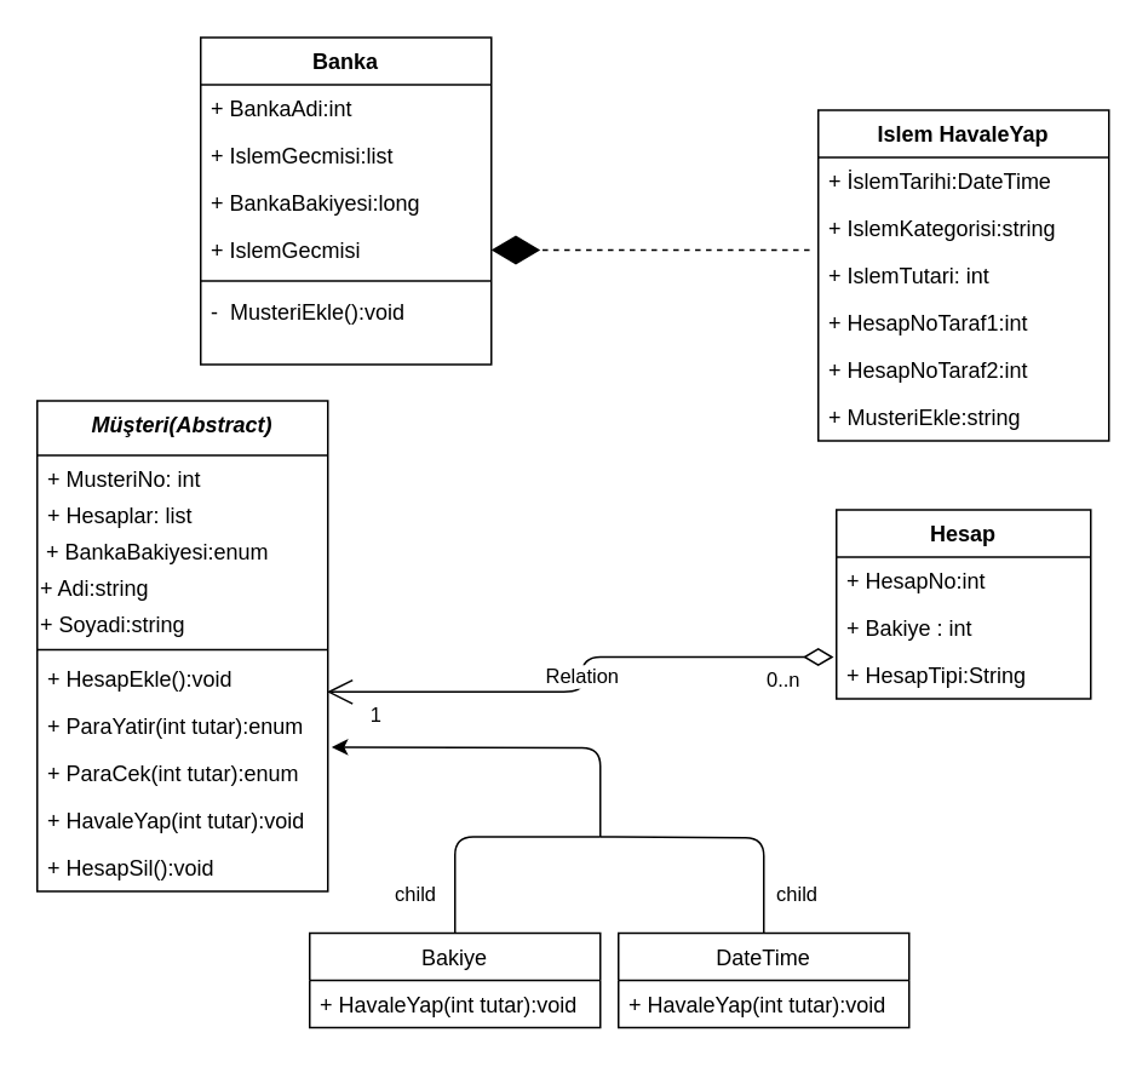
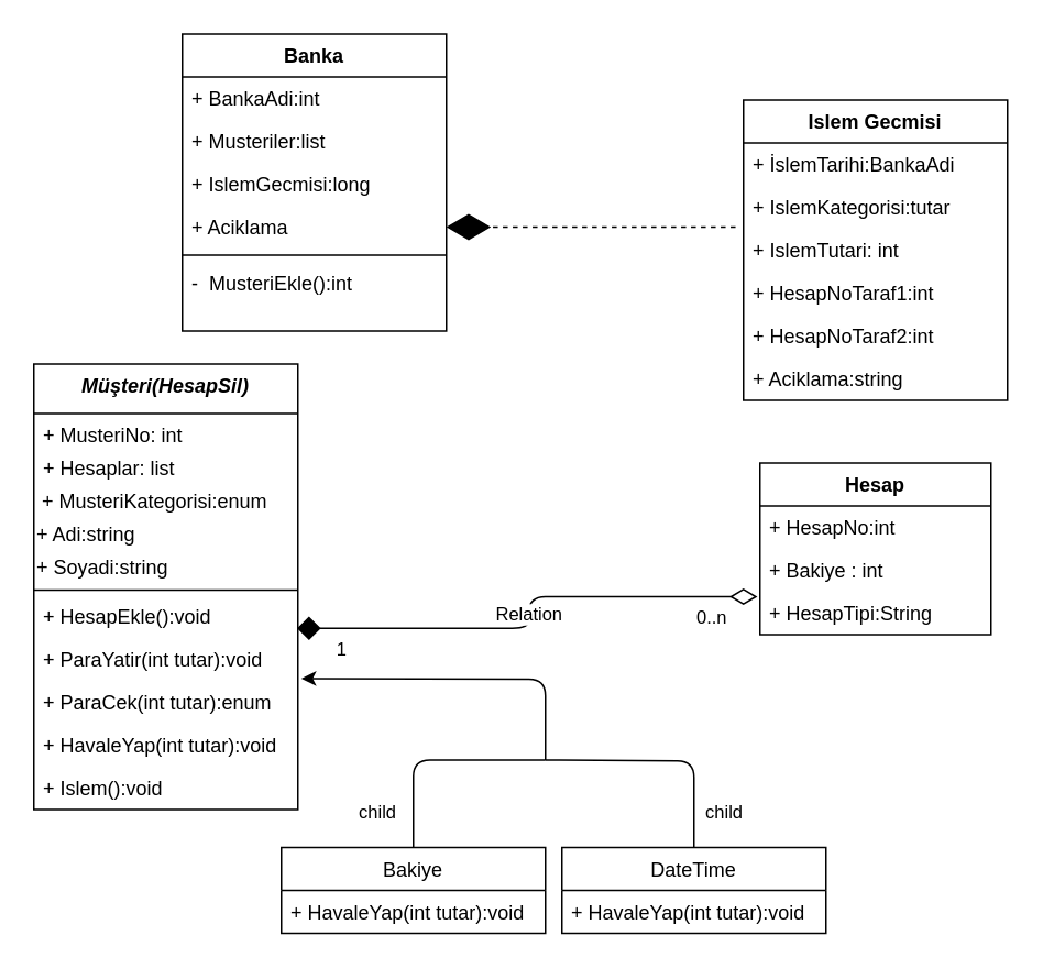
- <mxCell id="21" value="Islem HavaleYap" style="swimlane;fontStyle=1;childLayout=stackLayout;horizontal=1;startSize=26;fillColor=none;horizontalStack=0;resizeParent=1;resizeParentMax=0;resizeLast=0;collapsible=1;marginBottom=0;fontColor=#000000;" parent="1" vertex="1"><mxGeometry x="450" y="60" width="160" height="182" as="geometry" /></mxCell>
+ <mxCell id="21" value="Islem Gecmisi" style="swimlane;fontStyle=1;childLayout=stackLayout;horizontal=1;startSize=26;fillColor=none;horizontalStack=0;resizeParent=1;resizeParentMax=0;resizeLast=0;collapsible=1;marginBottom=0;fontColor=#000000;" parent="1" vertex="1"><mxGeometry x="450" y="60" width="160" height="182" as="geometry" /></mxCell>
- <mxCell id="16" value="+ IslemGecmisi:list" style="text;align=left;verticalAlign=top;spacingLeft=4;spacingRight=4;overflow=hidden;rotatable=0;points=[[0,0.5],[1,0.5]];portConstraint=eastwest;rounded=0;shadow=0;html=0;" parent="14" vertex="1"><mxGeometry y="52" width="160" height="26" as="geometry" /></mxCell>
+ <mxCell id="16" value="+ Musteriler:list" style="text;align=left;verticalAlign=top;spacingLeft=4;spacingRight=4;overflow=hidden;rotatable=0;points=[[0,0.5],[1,0.5]];portConstraint=eastwest;rounded=0;shadow=0;html=0;" parent="14" vertex="1"><mxGeometry y="52" width="160" height="26" as="geometry" /></mxCell>
- <mxCell id="22" value="+ İslemTarihi:DateTime" style="text;strokeColor=none;fillColor=none;align=left;verticalAlign=top;spacingLeft=4;spacingRight=4;overflow=hidden;rotatable=0;points=[[0,0.5],[1,0.5]];portConstraint=eastwest;" parent="21" vertex="1"><mxGeometry y="26" width="160" height="26" as="geometry" /></mxCell>
+ <mxCell id="22" value="+ İslemTarihi:BankaAdi" style="text;strokeColor=none;fillColor=none;align=left;verticalAlign=top;spacingLeft=4;spacingRight=4;overflow=hidden;rotatable=0;points=[[0,0.5],[1,0.5]];portConstraint=eastwest;" parent="21" vertex="1"><mxGeometry y="26" width="160" height="26" as="geometry" /></mxCell>
- <mxCell id="17" value="+ BankaBakiyesi:long" style="text;align=left;verticalAlign=top;spacingLeft=4;spacingRight=4;overflow=hidden;rotatable=0;points=[[0,0.5],[1,0.5]];portConstraint=eastwest;rounded=0;shadow=0;html=0;" parent="14" vertex="1"><mxGeometry y="78" width="160" height="26" as="geometry" /></mxCell>
+ <mxCell id="17" value="+ IslemGecmisi:long" style="text;align=left;verticalAlign=top;spacingLeft=4;spacingRight=4;overflow=hidden;rotatable=0;points=[[0,0.5],[1,0.5]];portConstraint=eastwest;rounded=0;shadow=0;html=0;" parent="14" vertex="1"><mxGeometry y="78" width="160" height="26" as="geometry" /></mxCell>
- <mxCell id="23" value="+ IslemKategorisi:string" style="text;strokeColor=none;fillColor=none;align=left;verticalAlign=top;spacingLeft=4;spacingRight=4;overflow=hidden;rotatable=0;points=[[0,0.5],[1,0.5]];portConstraint=eastwest;" parent="21" vertex="1"><mxGeometry y="52" width="160" height="26" as="geometry" /></mxCell>
+ <mxCell id="23" value="+ IslemKategorisi:tutar" style="text;strokeColor=none;fillColor=none;align=left;verticalAlign=top;spacingLeft=4;spacingRight=4;overflow=hidden;rotatable=0;points=[[0,0.5],[1,0.5]];portConstraint=eastwest;" parent="21" vertex="1"><mxGeometry y="52" width="160" height="26" as="geometry" /></mxCell>
- <mxCell id="18" value="+ IslemGecmisi" style="text;align=left;verticalAlign=top;spacingLeft=4;spacingRight=4;overflow=hidden;rotatable=0;points=[[0,0.5],[1,0.5]];portConstraint=eastwest;rounded=0;shadow=0;html=0;" parent="14" vertex="1"><mxGeometry y="104" width="160" height="26" as="geometry" /></mxCell>
+ <mxCell id="18" value="+ Aciklama" style="text;align=left;verticalAlign=top;spacingLeft=4;spacingRight=4;overflow=hidden;rotatable=0;points=[[0,0.5],[1,0.5]];portConstraint=eastwest;rounded=0;shadow=0;html=0;" parent="14" vertex="1"><mxGeometry y="104" width="160" height="26" as="geometry" /></mxCell>
- <mxCell id="20" value="-  MusteriEkle():void" style="text;align=left;verticalAlign=top;spacingLeft=4;spacingRight=4;overflow=hidden;rotatable=0;points=[[0,0.5],[1,0.5]];portConstraint=eastwest;" parent="14" vertex="1"><mxGeometry y="138" width="160" height="26" as="geometry" /></mxCell>
+ <mxCell id="20" value="-  MusteriEkle():int" style="text;align=left;verticalAlign=top;spacingLeft=4;spacingRight=4;overflow=hidden;rotatable=0;points=[[0,0.5],[1,0.5]];portConstraint=eastwest;" parent="14" vertex="1"><mxGeometry y="138" width="160" height="26" as="geometry" /></mxCell>
- <mxCell id="27" value="+ MusteriEkle:string" style="text;strokeColor=none;fillColor=none;align=left;verticalAlign=top;spacingLeft=4;spacingRight=4;overflow=hidden;rotatable=0;points=[[0,0.5],[1,0.5]];portConstraint=eastwest;" parent="21" vertex="1"><mxGeometry y="156" width="160" height="26" as="geometry" /></mxCell>
+ <mxCell id="27" value="+ Aciklama:string" style="text;strokeColor=none;fillColor=none;align=left;verticalAlign=top;spacingLeft=4;spacingRight=4;overflow=hidden;rotatable=0;points=[[0,0.5],[1,0.5]];portConstraint=eastwest;" parent="21" vertex="1"><mxGeometry y="156" width="160" height="26" as="geometry" /></mxCell>
- <mxCell id="2" value="Müşteri(Abstract)" style="swimlane;fontStyle=3;align=center;verticalAlign=top;childLayout=stackLayout;horizontal=1;startSize=30;horizontalStack=0;resizeParent=1;resizeLast=0;collapsible=1;marginBottom=0;rounded=0;shadow=0;strokeWidth=1;" parent="1" vertex="1"><mxGeometry x="20" y="220" width="160" height="270" as="geometry"><mxRectangle x="230" y="140" width="160" height="26" as="alternateBounds" /></mxGeometry></mxCell>
+ <mxCell id="2" value="Müşteri(HesapSil)" style="swimlane;fontStyle=3;align=center;verticalAlign=top;childLayout=stackLayout;horizontal=1;startSize=30;horizontalStack=0;resizeParent=1;resizeLast=0;collapsible=1;marginBottom=0;rounded=0;shadow=0;strokeWidth=1;" parent="1" vertex="1"><mxGeometry x="20" y="220" width="160" height="270" as="geometry"><mxRectangle x="230" y="140" width="160" height="26" as="alternateBounds" /></mxGeometry></mxCell>
- <mxCell id="5" value="&amp;nbsp;+ BankaBakiyesi:enum" style="text;html=1;align=left;verticalAlign=middle;resizable=0;points=[];autosize=1;fontColor=#000000;" parent="2" vertex="1"><mxGeometry y="74" width="160" height="20" as="geometry" /></mxCell>
+ <mxCell id="5" value="&amp;nbsp;+ MusteriKategorisi:enum" style="text;html=1;align=left;verticalAlign=middle;resizable=0;points=[];autosize=1;fontColor=#000000;" parent="2" vertex="1"><mxGeometry y="74" width="160" height="20" as="geometry" /></mxCell>
- <mxCell id="32" value="Relation" style="endArrow=open;html=1;endSize=12;startArrow=diamondThin;startSize=14;startFill=0;edgeStyle=orthogonalEdgeStyle;exitX=-0.011;exitY=0.115;exitDx=0;exitDy=0;exitPerimeter=0;entryX=0.997;entryY=0.777;entryDx=0;entryDy=0;entryPerimeter=0;" parent="1" source="31" target="9" edge="1"><mxGeometry relative="1" as="geometry"><mxPoint x="240" y="380" as="sourcePoint" /><mxPoint x="400" y="380" as="targetPoint" /></mxGeometry></mxCell>
+ <mxCell id="32" value="Relation" style="endArrow=diamond;html=1;endSize=12;startArrow=diamondThin;startSize=14;startFill=0;edgeStyle=orthogonalEdgeStyle;exitX=-0.011;exitY=0.115;exitDx=0;exitDy=0;exitPerimeter=0;entryX=0.997;entryY=0.777;entryDx=0;entryDy=0;entryPerimeter=0;" parent="1" source="31" target="9" edge="1"><mxGeometry relative="1" as="geometry"><mxPoint x="240" y="380" as="sourcePoint" /><mxPoint x="400" y="380" as="targetPoint" /></mxGeometry></mxCell>
- <mxCell id="10" value="+ ParaYatir(int tutar):enum" style="text;align=left;verticalAlign=top;spacingLeft=4;spacingRight=4;overflow=hidden;rotatable=0;points=[[0,0.5],[1,0.5]];portConstraint=eastwest;rounded=0;shadow=0;html=0;" parent="2" vertex="1"><mxGeometry y="166" width="160" height="26" as="geometry" /></mxCell>
+ <mxCell id="10" value="+ ParaYatir(int tutar):void" style="text;align=left;verticalAlign=top;spacingLeft=4;spacingRight=4;overflow=hidden;rotatable=0;points=[[0,0.5],[1,0.5]];portConstraint=eastwest;rounded=0;shadow=0;html=0;" parent="2" vertex="1"><mxGeometry y="166" width="160" height="26" as="geometry" /></mxCell>
- <mxCell id="13" value="+ HesapSil():void" style="text;align=left;verticalAlign=top;spacingLeft=4;spacingRight=4;overflow=hidden;rotatable=0;points=[[0,0.5],[1,0.5]];portConstraint=eastwest;rounded=0;shadow=0;html=0;" parent="2" vertex="1"><mxGeometry y="244" width="160" height="26" as="geometry" /></mxCell>
+ <mxCell id="13" value="+ Islem():void" style="text;align=left;verticalAlign=top;spacingLeft=4;spacingRight=4;overflow=hidden;rotatable=0;points=[[0,0.5],[1,0.5]];portConstraint=eastwest;rounded=0;shadow=0;html=0;" parent="2" vertex="1"><mxGeometry y="244" width="160" height="26" as="geometry" /></mxCell>
